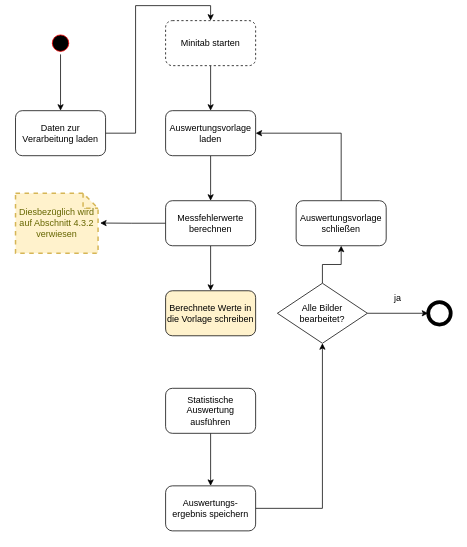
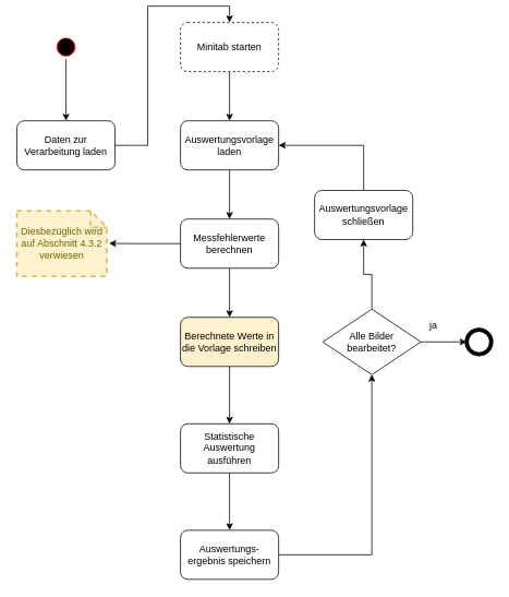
- <mxCell id="24" value="Auswertungsvorlage schließen" style="rounded=1;whiteSpace=wrap;html=1;fontSize=12;" parent="1" vertex="1"><mxGeometry x="394" y="260" width="120" height="60" as="geometry" /></mxCell>
+ <mxCell id="24" value="Auswertungsvorlage schließen" style="rounded=1;whiteSpace=wrap;html=1;fontSize=12;" parent="1" vertex="1"><mxGeometry x="384" y="225" width="120" height="60" as="geometry" /></mxCell>
- <mxCell id="22" value="Alle Bilder &lt;br&gt;bearbeitet?" style="rhombus;whiteSpace=wrap;html=1;fontSize=12;" parent="1" vertex="1"><mxGeometry x="369" y="370" width="120" height="80" as="geometry" /></mxCell>
+ <mxCell id="22" value="Alle Bilder &lt;br&gt;bearbeitet?" style="rhombus;whiteSpace=wrap;html=1;fontSize=12;" parent="1" vertex="1"><mxGeometry x="394" y="370" width="120" height="80" as="geometry" /></mxCell>
+ <mxCell id="14" style="edgeStyle=orthogonalEdgeStyle;rounded=0;orthogonalLoop=1;jettySize=auto;html=1;entryX=0.5;entryY=0;entryDx=0;entryDy=0;fontSize=12;" parent="1" source="15" target="17" edge="1"><mxGeometry relative="1" as="geometry" /></mxCell>
